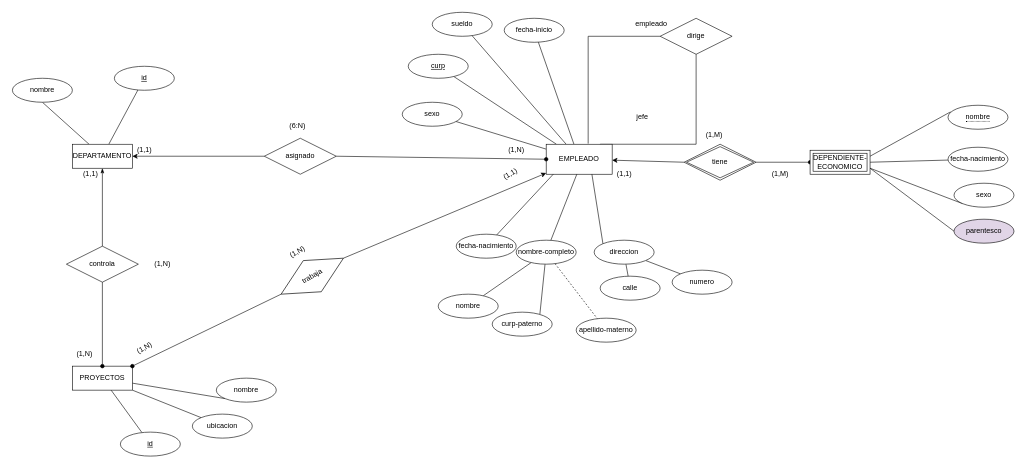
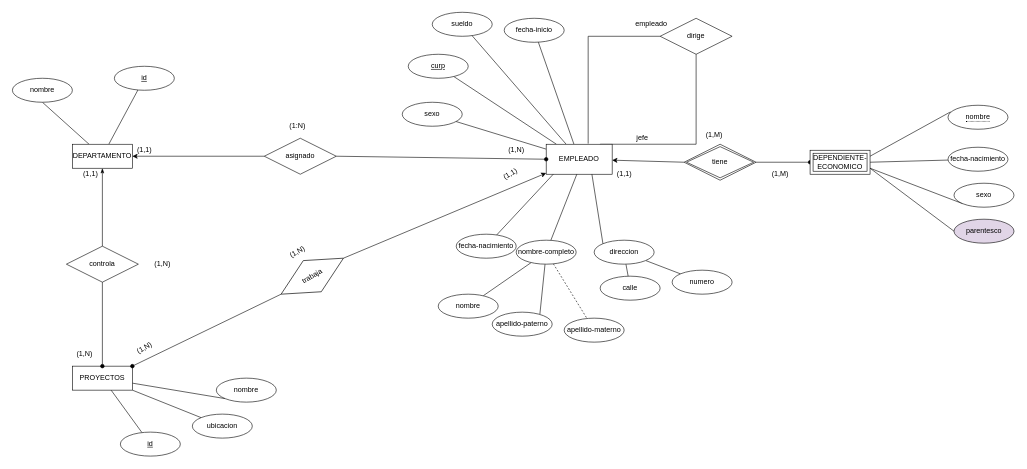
- <mxCell id="18" value="jefe" style="text;html=1;align=center;verticalAlign=middle;resizable=0;points=[];autosize=1;strokeColor=none;" parent="1" vertex="1"><mxGeometry x="1055" y="185" width="30" height="20" as="geometry" /></mxCell>
+ <mxCell id="18" value="jefe" style="text;html=1;align=center;verticalAlign=middle;resizable=0;points=[];autosize=1;strokeColor=none;" parent="1" vertex="1"><mxGeometry x="1055" y="220" width="30" height="20" as="geometry" /></mxCell>
- <mxCell id="49" value="(6:N)" style="text;html=1;align=center;verticalAlign=middle;resizable=0;points=[];autosize=1;strokeColor=none;" parent="1" vertex="1"><mxGeometry x="475" y="200" width="40" height="20" as="geometry" /></mxCell>
+ <mxCell id="49" value="(1:N)" style="text;html=1;align=center;verticalAlign=middle;resizable=0;points=[];autosize=1;strokeColor=none;" parent="1" vertex="1"><mxGeometry x="475" y="200" width="40" height="20" as="geometry" /></mxCell>
- <mxCell id="35" value="curp-paterno" style="ellipse;whiteSpace=wrap;html=1;align=center;" parent="1" vertex="1"><mxGeometry x="820" y="520" width="100" height="40" as="geometry" /></mxCell>
+ <mxCell id="35" value="apellido-paterno" style="ellipse;whiteSpace=wrap;html=1;align=center;" parent="1" vertex="1"><mxGeometry x="820" y="520" width="100" height="40" as="geometry" /></mxCell>
- <mxCell id="37" value="apellido-materno" style="ellipse;whiteSpace=wrap;html=1;align=center;" parent="1" vertex="1"><mxGeometry x="960" y="530" width="100" height="40" as="geometry" /></mxCell>
+ <mxCell id="37" value="apellido-materno" style="ellipse;whiteSpace=wrap;html=1;align=center;" parent="1" vertex="1"><mxGeometry x="940" y="530" width="100" height="40" as="geometry" /></mxCell>
